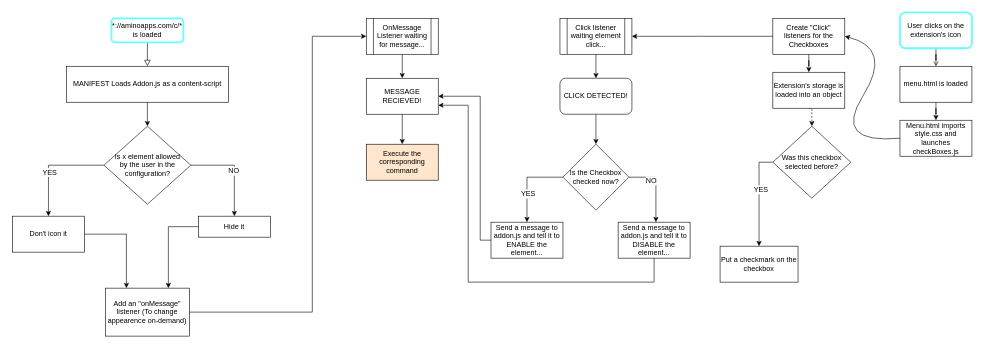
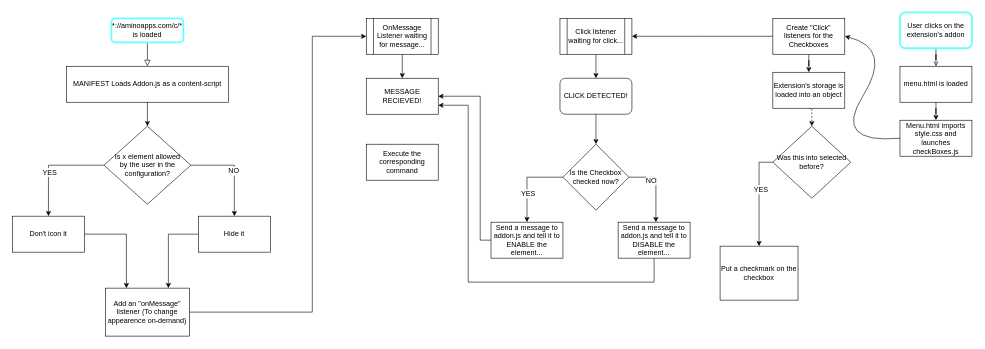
- <mxCell id="18" value="&lt;div&gt;User clicks on the extension's icon&lt;/div&gt;" style="rounded=1;whiteSpace=wrap;html=1;strokeColor=#66FFFF;strokeWidth=3;" vertex="1" parent="1"><mxGeometry x="1500" y="20" width="120" height="60" as="geometry" /></mxCell>
+ <mxCell id="18" value="&lt;div&gt;User clicks on the extension's addon&lt;/div&gt;" style="rounded=1;whiteSpace=wrap;html=1;strokeColor=#66FFFF;strokeWidth=3;" vertex="1" parent="1"><mxGeometry x="1500" y="20" width="120" height="60" as="geometry" /></mxCell>
- <mxCell id="33" value="&lt;div&gt;Click listener waiting element click...&lt;/div&gt;" style="shape=process;whiteSpace=wrap;html=1;backgroundOutline=1;" vertex="1" parent="1"><mxGeometry x="933" width="120" height="60" as="geometry" y="30" /></mxCell>
+ <mxCell id="33" value="&lt;div&gt;Click listener waiting for click...&lt;/div&gt;" style="shape=process;whiteSpace=wrap;html=1;backgroundOutline=1;" vertex="1" parent="1"><mxGeometry x="933" width="120" height="60" as="geometry" y="30" /></mxCell>
- <mxCell id="47" style="edgeStyle=orthogonalEdgeStyle;rounded=0;orthogonalLoop=1;jettySize=auto;html=1;exitX=0.5;exitY=1;exitDx=0;exitDy=0;entryX=0.5;entryY=0;entryDx=0;entryDy=0;" edge="1" parent="1" source="48" target="49"><mxGeometry relative="1" as="geometry" /></mxCell>
- <mxCell id="49" value="Execute the corresponding command" style="rounded=0;whiteSpace=wrap;html=1;fillColor=#ffe6cc;" vertex="1" parent="1"><mxGeometry x="610" y="240" width="120" height="60" as="geometry" /></mxCell>
+ <mxCell id="49" value="Execute the corresponding command" style="rounded=0;whiteSpace=wrap;html=1;" vertex="1" parent="1"><mxGeometry x="610" y="240" width="120" height="60" as="geometry" /></mxCell>
- <mxCell id="30" value="Was this checkbox selected before?" style="rhombus;whiteSpace=wrap;html=1;" vertex="1" parent="1"><mxGeometry x="1288" y="210" width="130" height="120" as="geometry" /></mxCell>
+ <mxCell id="30" value="Was this into selected before?" style="rhombus;whiteSpace=wrap;html=1;" vertex="1" parent="1"><mxGeometry x="1288" y="210" width="130" height="120" as="geometry" /></mxCell>
- <mxCell id="14" value="&lt;div&gt;Hide it&lt;/div&gt;" style="rounded=0;whiteSpace=wrap;html=1;" vertex="1" parent="1"><mxGeometry x="330" y="360" width="120" height="35" as="geometry" /></mxCell>
+ <mxCell id="14" value="&lt;div&gt;Hide it&lt;/div&gt;" style="rounded=0;whiteSpace=wrap;html=1;" vertex="1" parent="1"><mxGeometry x="330" y="360" width="120" height="60" as="geometry" /></mxCell>
- <mxCell id="31" value="&lt;div&gt;Put a checkmark on the checkbox&lt;/div&gt;" style="rounded=0;whiteSpace=wrap;html=1;" vertex="1" parent="1"><mxGeometry x="1200" y="410" width="130" height="60" as="geometry" /></mxCell>
+ <mxCell id="31" value="&lt;div&gt;Put a checkmark on the checkbox&lt;/div&gt;" style="rounded=0;whiteSpace=wrap;html=1;" vertex="1" parent="1"><mxGeometry x="1200" y="410" width="130" height="90" as="geometry" /></mxCell>
